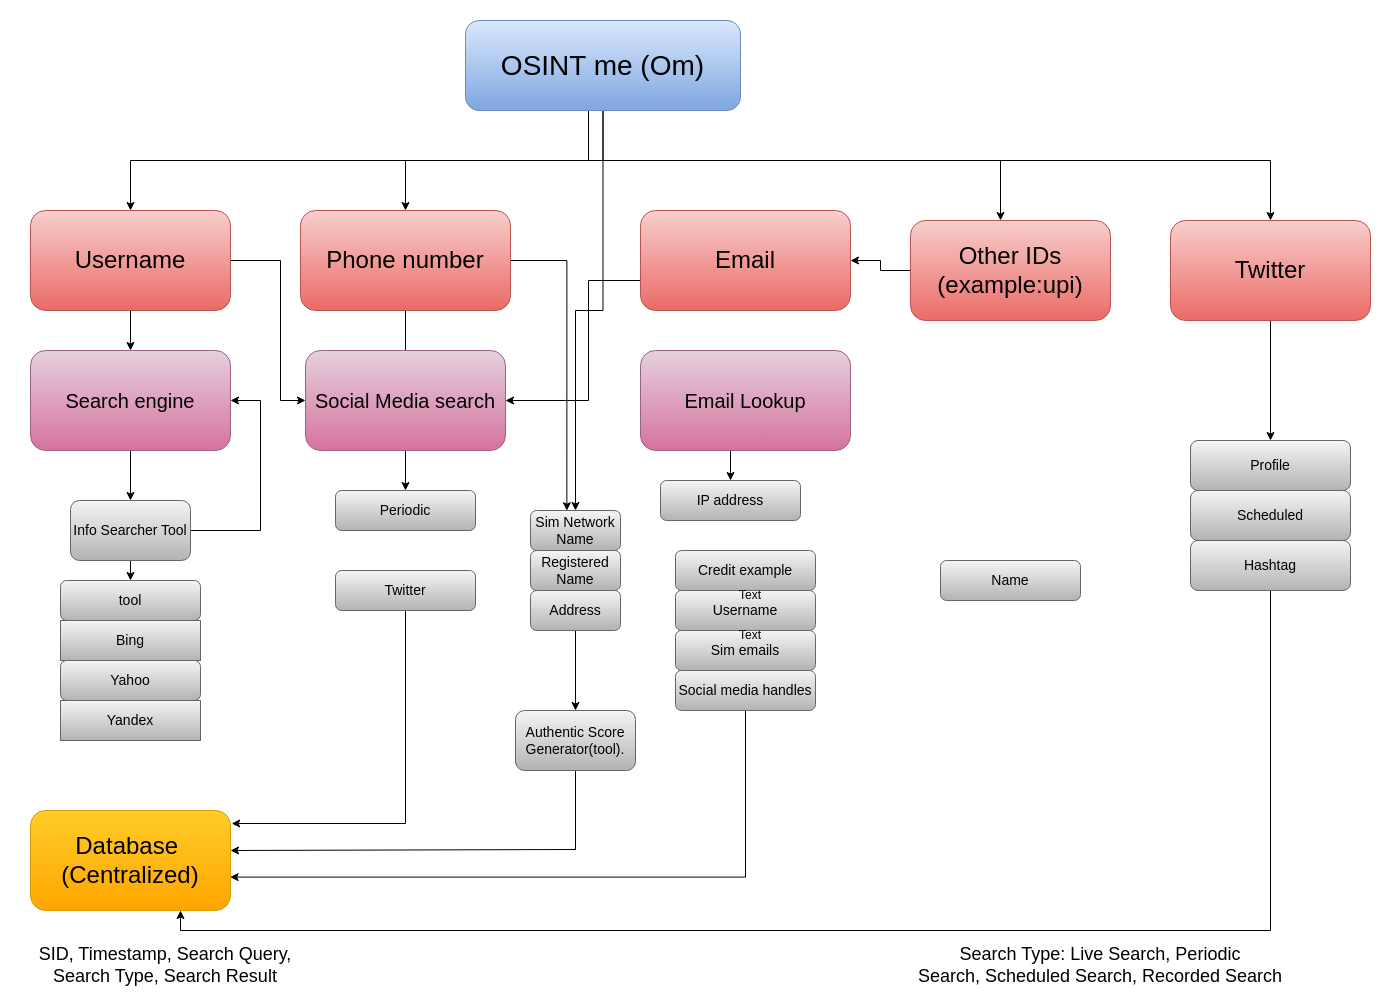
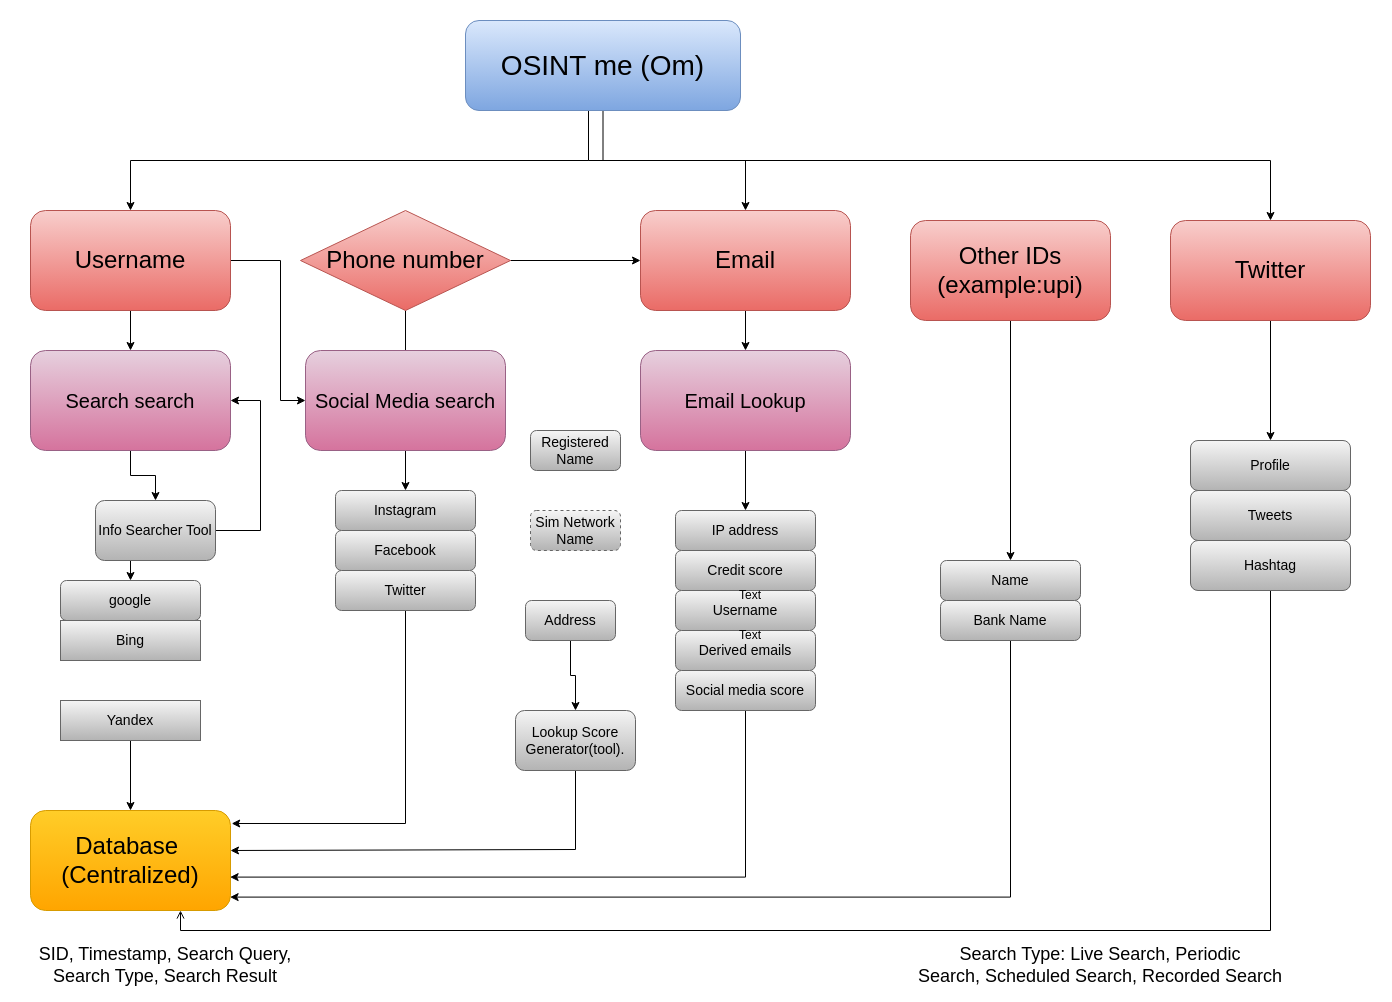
- <mxCell id="42" style="edgeStyle=orthogonalEdgeStyle;rounded=0;orthogonalLoop=1;jettySize=auto;html=1;entryX=0.5;entryY=0;entryDx=0;entryDy=0;" edge="1" parent="1" source="47" target="7"><mxGeometry relative="1" as="geometry" /></mxCell>
- <mxCell id="44" style="edgeStyle=orthogonalEdgeStyle;rounded=0;orthogonalLoop=1;jettySize=auto;html=1;" edge="1" parent="1" source="47" target="49"><mxGeometry relative="1" as="geometry"><Array as="points"><mxPoint x="588" y="160" /><mxPoint x="1000" y="160" /></Array></mxGeometry></mxCell>
- <mxCell id="7" value="&lt;font style=&quot;font-size: 24px;&quot;&gt;Phone number&lt;/font&gt;" style="rounded=1;whiteSpace=wrap;html=1;fillColor=#f8cecc;gradientColor=#ea6b66;strokeColor=#b85450;" parent="1" vertex="1"><mxGeometry x="300" y="210" width="210" height="100" as="geometry" /></mxCell>
+ <mxCell id="7" value="&lt;font style=&quot;font-size: 24px;&quot;&gt;Phone number&lt;/font&gt;" style="rhombus;whiteSpace=wrap;html=1;fillColor=#f8cecc;gradientColor=#ea6b66;strokeColor=#b85450;" parent="1" vertex="1"><mxGeometry x="300" y="210" width="210" height="100" as="geometry" /></mxCell>
- <mxCell id="48" style="edgeStyle=orthogonalEdgeStyle;rounded=0;orthogonalLoop=1;jettySize=auto;html=1;" edge="1" parent="1" source="49" target="10"><mxGeometry relative="1" as="geometry" /></mxCell>
+ <mxCell id="48" style="edgeStyle=orthogonalEdgeStyle;rounded=0;orthogonalLoop=1;jettySize=auto;html=1;" edge="1" parent="1" source="49" target="50"><mxGeometry relative="1" as="geometry" /></mxCell>
- <mxCell id="43" style="edgeStyle=orthogonalEdgeStyle;rounded=0;orthogonalLoop=1;jettySize=auto;html=1;" edge="1" parent="1" source="47" target="25"><mxGeometry relative="1" as="geometry" /></mxCell>
+ <mxCell id="43" style="edgeStyle=orthogonalEdgeStyle;rounded=0;orthogonalLoop=1;jettySize=auto;html=1;entryX=0.5;entryY=0;entryDx=0;entryDy=0;" edge="1" parent="1" source="47" target="10"><mxGeometry relative="1" as="geometry" /></mxCell>
+ <mxCell id="9" style="edgeStyle=orthogonalEdgeStyle;rounded=0;orthogonalLoop=1;jettySize=auto;html=1;exitX=0.5;exitY=1;exitDx=0;exitDy=0;entryX=0.5;entryY=0;entryDx=0;entryDy=0;" edge="1" parent="1" source="10" target="35"><mxGeometry relative="1" as="geometry" /></mxCell>
- <mxCell id="8" style="edgeStyle=orthogonalEdgeStyle;rounded=0;orthogonalLoop=1;jettySize=auto;html=1;entryX=1;entryY=0.5;entryDx=0;entryDy=0;" edge="1" parent="1" source="10" target="20"><mxGeometry relative="1" as="geometry"><Array as="points"><mxPoint x="588" y="280" /><mxPoint x="588" y="400" /></Array></mxGeometry></mxCell>
- <mxCell id="6" style="edgeStyle=orthogonalEdgeStyle;rounded=0;orthogonalLoop=1;jettySize=auto;html=1;entryX=0.404;entryY=0.005;entryDx=0;entryDy=0;entryPerimeter=0;" edge="1" parent="1" source="7" target="25"><mxGeometry relative="1" as="geometry" /></mxCell>
+ <mxCell id="6" style="edgeStyle=orthogonalEdgeStyle;rounded=0;orthogonalLoop=1;jettySize=auto;html=1;" edge="1" parent="1" source="7" target="10"><mxGeometry relative="1" as="geometry" /></mxCell>
- <mxCell id="13" value="&lt;font style=&quot;font-size: 20px;&quot;&gt;Search engine&lt;/font&gt;" style="rounded=1;whiteSpace=wrap;html=1;fillColor=#e6d0de;gradientColor=#d5739d;strokeColor=#996185;" parent="1" vertex="1"><mxGeometry x="30" y="350" width="200" height="100" as="geometry" /></mxCell>
+ <mxCell id="13" value="&lt;font style=&quot;font-size: 20px;&quot;&gt;Search search&lt;/font&gt;" style="rounded=1;whiteSpace=wrap;html=1;fillColor=#e6d0de;gradientColor=#d5739d;strokeColor=#996185;" parent="1" vertex="1"><mxGeometry x="30" y="350" width="200" height="100" as="geometry" /></mxCell>
- <mxCell id="36" value="IP address" style="rounded=1;whiteSpace=wrap;html=1;fillColor=#f5f5f5;gradientColor=#b3b3b3;strokeColor=#666666;fontSize=14;" parent="1" vertex="1"><mxGeometry x="660" y="480" width="140" height="40" as="geometry" /></mxCell>
+ <mxCell id="36" value="IP address" style="rounded=1;whiteSpace=wrap;html=1;fillColor=#f5f5f5;gradientColor=#b3b3b3;strokeColor=#666666;fontSize=14;" parent="1" vertex="1"><mxGeometry x="675" y="510" width="140" height="40" as="geometry" /></mxCell>
- <mxCell id="21" value="Periodic" style="rounded=1;whiteSpace=wrap;html=1;fillColor=#f5f5f5;gradientColor=#b3b3b3;strokeColor=#666666;fontSize=14;" parent="1" vertex="1"><mxGeometry x="335" y="490" width="140" height="40" as="geometry" /></mxCell>
+ <mxCell id="21" value="Instagram" style="rounded=1;whiteSpace=wrap;html=1;fillColor=#f5f5f5;gradientColor=#b3b3b3;strokeColor=#666666;fontSize=14;" parent="1" vertex="1"><mxGeometry x="335" y="490" width="140" height="40" as="geometry" /></mxCell>
- <mxCell id="57" value="Scheduled" style="rounded=1;whiteSpace=wrap;html=1;fillColor=#f5f5f5;gradientColor=#b3b3b3;strokeColor=#666666;fontSize=14;" vertex="1" parent="1"><mxGeometry x="1190" y="490" width="160" height="50" as="geometry" /></mxCell>
+ <mxCell id="57" value="Tweets" style="rounded=1;whiteSpace=wrap;html=1;fillColor=#f5f5f5;gradientColor=#b3b3b3;strokeColor=#666666;fontSize=14;" vertex="1" parent="1"><mxGeometry x="1190" y="490" width="160" height="50" as="geometry" /></mxCell>
- <mxCell id="31" value="Info Searcher Tool" style="rounded=1;whiteSpace=wrap;html=1;fillColor=#f5f5f5;gradientColor=#b3b3b3;strokeColor=#666666;fontSize=14;" parent="1" vertex="1"><mxGeometry x="70" y="500" width="120" height="60" as="geometry" /></mxCell>
+ <mxCell id="31" value="Info Searcher Tool" style="rounded=1;whiteSpace=wrap;html=1;fillColor=#f5f5f5;gradientColor=#b3b3b3;strokeColor=#666666;fontSize=14;" parent="1" vertex="1"><mxGeometry x="95" y="500" width="120" height="60" as="geometry" /></mxCell>
- <mxCell id="25" value="Sim Network Name" style="rounded=1;whiteSpace=wrap;html=1;fillColor=#f5f5f5;gradientColor=#b3b3b3;strokeColor=#666666;fontSize=14;" parent="1" vertex="1"><mxGeometry x="530" y="510" width="90" height="40" as="geometry" /></mxCell>
+ <mxCell id="25" value="Sim Network Name" style="rounded=1;whiteSpace=wrap;html=1;fillColor=#f5f5f5;gradientColor=#b3b3b3;strokeColor=#666666;fontSize=14;dashed=1;" parent="1" vertex="1"><mxGeometry x="530" y="510" width="90" height="40" as="geometry" /></mxCell>
+ <mxCell id="22" value="Facebook" style="rounded=1;whiteSpace=wrap;html=1;fillColor=#f5f5f5;gradientColor=#b3b3b3;strokeColor=#666666;fontSize=14;" parent="1" vertex="1"><mxGeometry x="335" y="530" width="140" height="40" as="geometry" /></mxCell>
- <mxCell id="26" value="Registered Name" style="rounded=1;whiteSpace=wrap;html=1;fillColor=#f5f5f5;gradientColor=#b3b3b3;strokeColor=#666666;fontSize=14;" parent="1" vertex="1"><mxGeometry x="530" y="550" width="90" height="40" as="geometry" /></mxCell>
+ <mxCell id="26" value="Registered Name" style="rounded=1;whiteSpace=wrap;html=1;fillColor=#f5f5f5;gradientColor=#b3b3b3;strokeColor=#666666;fontSize=14;" parent="1" vertex="1"><mxGeometry x="530" y="430" width="90" height="40" as="geometry" /></mxCell>
- <mxCell id="37" value="Credit example" style="rounded=1;whiteSpace=wrap;html=1;fillColor=#f5f5f5;gradientColor=#b3b3b3;strokeColor=#666666;fontSize=14;" parent="1" vertex="1"><mxGeometry x="675" y="550" width="140" height="40" as="geometry" /></mxCell>
+ <mxCell id="37" value="Credit score" style="rounded=1;whiteSpace=wrap;html=1;fillColor=#f5f5f5;gradientColor=#b3b3b3;strokeColor=#666666;fontSize=14;" parent="1" vertex="1"><mxGeometry x="675" y="550" width="140" height="40" as="geometry" /></mxCell>
- <mxCell id="14" value="tool" style="rounded=1;whiteSpace=wrap;html=1;fillColor=#f5f5f5;gradientColor=#b3b3b3;strokeColor=#666666;fontSize=14;" parent="1" vertex="1"><mxGeometry x="60" y="580" width="140" height="40" as="geometry" /></mxCell>
+ <mxCell id="14" value="google" style="rounded=1;whiteSpace=wrap;html=1;fillColor=#f5f5f5;gradientColor=#b3b3b3;strokeColor=#666666;fontSize=14;" parent="1" vertex="1"><mxGeometry x="60" y="580" width="140" height="40" as="geometry" /></mxCell>
- <mxCell id="28" value="Address" style="rounded=1;whiteSpace=wrap;html=1;fillColor=#f5f5f5;gradientColor=#b3b3b3;strokeColor=#666666;fontSize=14;" parent="1" vertex="1"><mxGeometry x="530" y="590" width="90" height="40" as="geometry" /></mxCell>
+ <mxCell id="28" value="Address" style="rounded=1;whiteSpace=wrap;html=1;fillColor=#f5f5f5;gradientColor=#b3b3b3;strokeColor=#666666;fontSize=14;" parent="1" vertex="1"><mxGeometry x="525" y="600" width="90" height="40" as="geometry" /></mxCell>
+ <mxCell id="52" value="Bank Name" style="rounded=1;whiteSpace=wrap;html=1;fillColor=#f5f5f5;gradientColor=#b3b3b3;strokeColor=#666666;fontSize=14;" vertex="1" parent="1"><mxGeometry x="940" y="600" width="140" height="40" as="geometry" /></mxCell>
- <mxCell id="39" value="Sim emails" style="rounded=1;whiteSpace=wrap;html=1;fillColor=#f5f5f5;gradientColor=#b3b3b3;strokeColor=#666666;fontSize=14;" parent="1" vertex="1"><mxGeometry x="675" y="630" width="140" height="40" as="geometry" /></mxCell>
+ <mxCell id="39" value="Derived emails" style="rounded=1;whiteSpace=wrap;html=1;fillColor=#f5f5f5;gradientColor=#b3b3b3;strokeColor=#666666;fontSize=14;" parent="1" vertex="1"><mxGeometry x="675" y="630" width="140" height="40" as="geometry" /></mxCell>
- <mxCell id="16" value="Yahoo" style="rounded=1;whiteSpace=wrap;html=1;fillColor=#f5f5f5;gradientColor=#b3b3b3;strokeColor=#666666;fontSize=14;" parent="1" vertex="1"><mxGeometry x="60" y="660" width="140" height="40" as="geometry" /></mxCell>
- <mxCell id="41" value="Social media handles" style="rounded=1;whiteSpace=wrap;html=1;fontSize=14;fillColor=#f5f5f5;gradientColor=#b3b3b3;strokeColor=#666666;" parent="1" vertex="1"><mxGeometry x="675" y="670" width="140" height="40" as="geometry" /></mxCell>
+ <mxCell id="41" value="Social media score" style="rounded=1;whiteSpace=wrap;html=1;fontSize=14;fillColor=#f5f5f5;gradientColor=#b3b3b3;strokeColor=#666666;" parent="1" vertex="1"><mxGeometry x="675" y="670" width="140" height="40" as="geometry" /></mxCell>
- <mxCell id="33" value="Authentic Score Generator(tool)." style="rounded=1;whiteSpace=wrap;html=1;fillColor=#f5f5f5;gradientColor=#b3b3b3;strokeColor=#666666;fontSize=14;" parent="1" vertex="1"><mxGeometry x="515" y="710" width="120" height="60" as="geometry" /></mxCell>
+ <mxCell id="33" value="Lookup Score Generator(tool)." style="rounded=1;whiteSpace=wrap;html=1;fillColor=#f5f5f5;gradientColor=#b3b3b3;strokeColor=#666666;fontSize=14;" parent="1" vertex="1"><mxGeometry x="515" y="710" width="120" height="60" as="geometry" /></mxCell>
+ <mxCell id="17" style="edgeStyle=orthogonalEdgeStyle;rounded=0;orthogonalLoop=1;jettySize=auto;html=1;entryX=0.5;entryY=0;entryDx=0;entryDy=0;" edge="1" parent="1" source="18" target="11"><mxGeometry relative="1" as="geometry" /></mxCell>
+ <mxCell id="51" style="edgeStyle=orthogonalEdgeStyle;rounded=0;orthogonalLoop=1;jettySize=auto;html=1;exitX=0.5;exitY=1;exitDx=0;exitDy=0;entryX=0.998;entryY=0.866;entryDx=0;entryDy=0;entryPerimeter=0;" edge="1" parent="1" source="52" target="11"><mxGeometry relative="1" as="geometry" /></mxCell>
- <mxCell id="58" style="edgeStyle=orthogonalEdgeStyle;rounded=0;orthogonalLoop=1;jettySize=auto;html=1;exitX=0.5;exitY=1;exitDx=0;exitDy=0;entryX=0.75;entryY=1;entryDx=0;entryDy=0;" edge="1" parent="1" source="59" target="11"><mxGeometry relative="1" as="geometry" /></mxCell>
+ <mxCell id="58" style="edgeStyle=orthogonalEdgeStyle;rounded=0;orthogonalLoop=1;jettySize=auto;html=1;exitX=0.5;exitY=1;exitDx=0;exitDy=0;entryX=0.75;entryY=1;entryDx=0;entryDy=0;endArrow=open;" edge="1" parent="1" source="59" target="11"><mxGeometry relative="1" as="geometry" /></mxCell>
